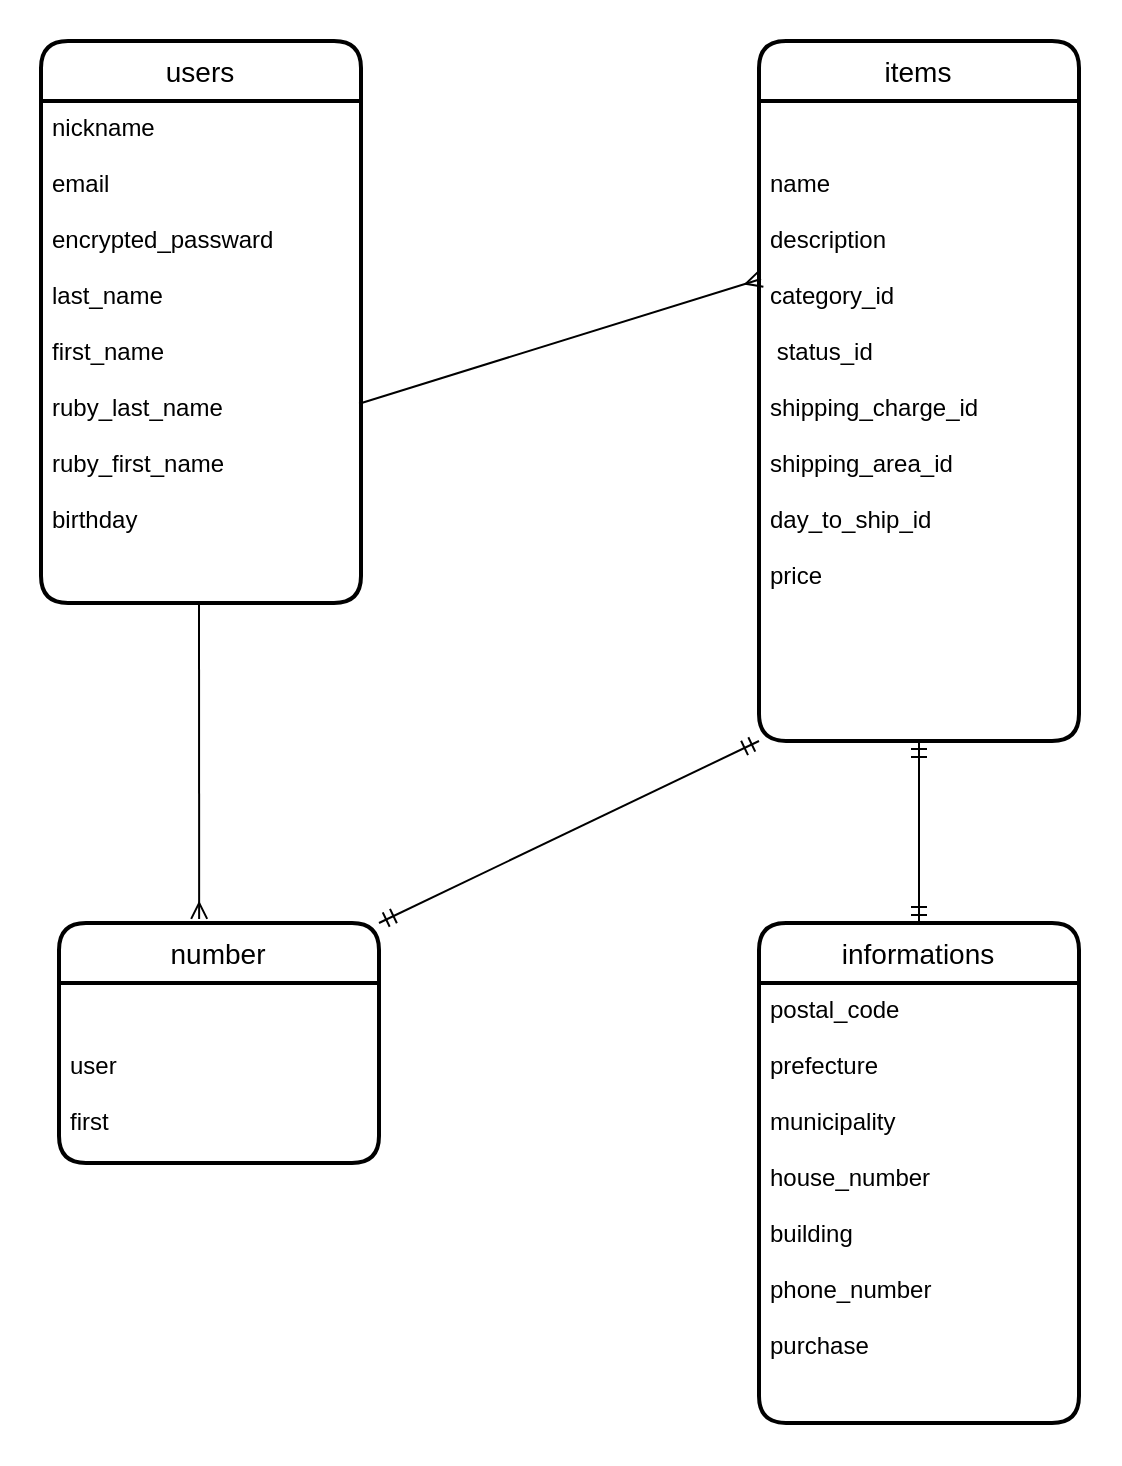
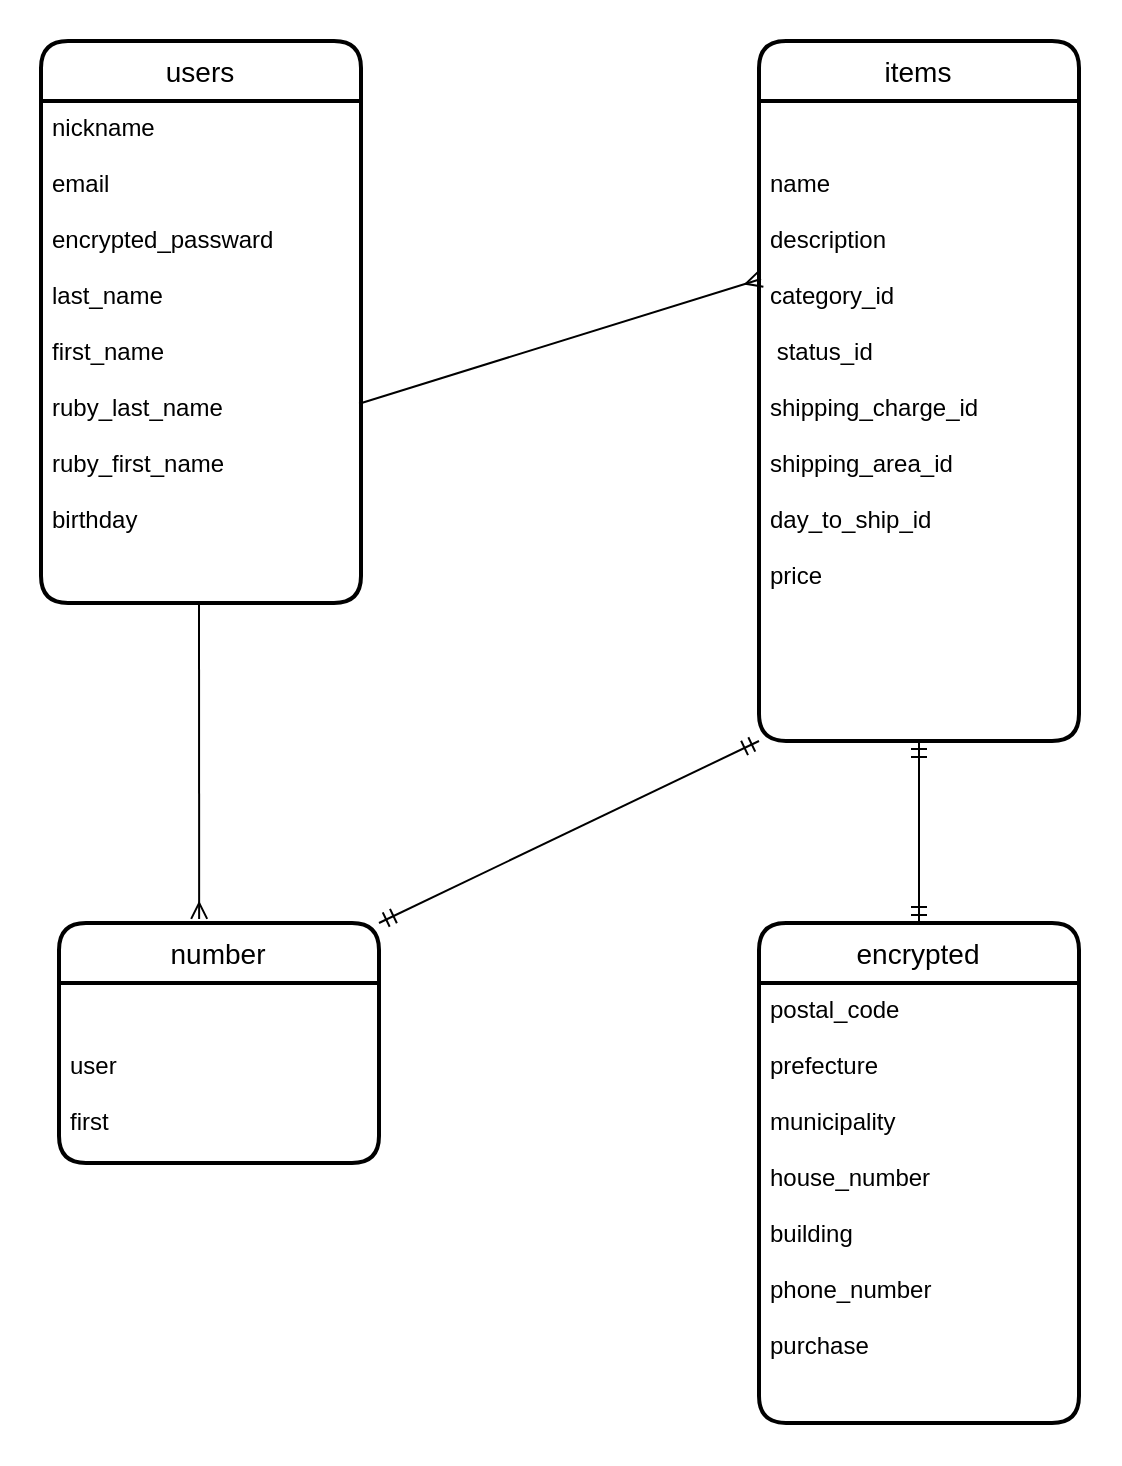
- <mxCell id="8" value="informations" style="swimlane;childLayout=stackLayout;horizontal=1;startSize=30;horizontalStack=0;rounded=1;fontSize=14;fontStyle=0;strokeWidth=2;resizeParent=0;resizeLast=1;shadow=0;dashed=0;align=center;" vertex="1" parent="1"><mxGeometry x="379" y="461" width="160" height="250" as="geometry" /></mxCell>
+ <mxCell id="8" value="encrypted" style="swimlane;childLayout=stackLayout;horizontal=1;startSize=30;horizontalStack=0;rounded=1;fontSize=14;fontStyle=0;strokeWidth=2;resizeParent=0;resizeLast=1;shadow=0;dashed=0;align=center;" vertex="1" parent="1"><mxGeometry x="379" y="461" width="160" height="250" as="geometry" /></mxCell>
